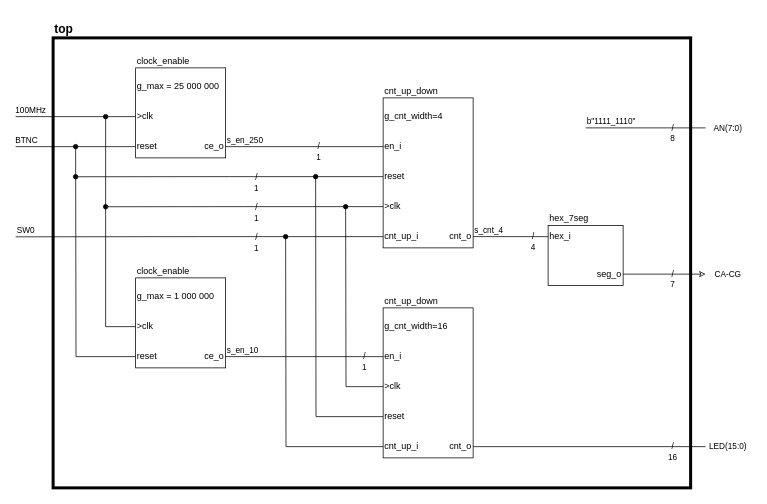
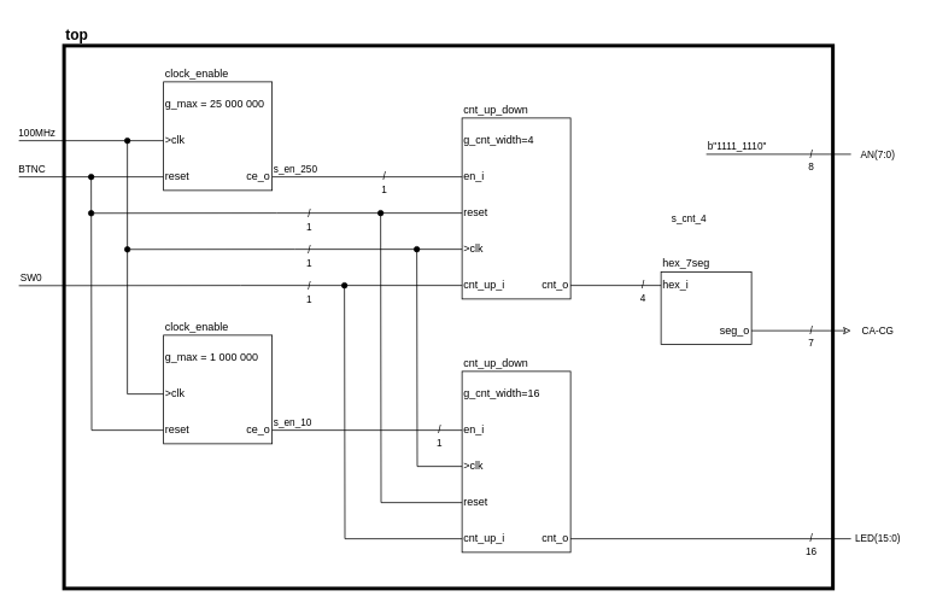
- <mxCell id="60" value="&lt;div&gt;&lt;span&gt;s_cnt_4&lt;/span&gt;&lt;/div&gt;" style="text;html=1;strokeColor=none;fillColor=none;align=left;verticalAlign=bottom;whiteSpace=wrap;rounded=0;fontSize=11;" parent="1" vertex="1"><mxGeometry x="630" y="285" width="100" height="30" as="geometry" /></mxCell>
+ <mxCell id="60" value="&lt;div&gt;&lt;span&gt;s_cnt_4&lt;/span&gt;&lt;/div&gt;" style="text;html=1;strokeColor=none;fillColor=none;align=left;verticalAlign=bottom;whiteSpace=wrap;rounded=0;fontSize=11;" parent="1" vertex="1"><mxGeometry x="740" y="220" width="100" height="30" as="geometry" /></mxCell>
